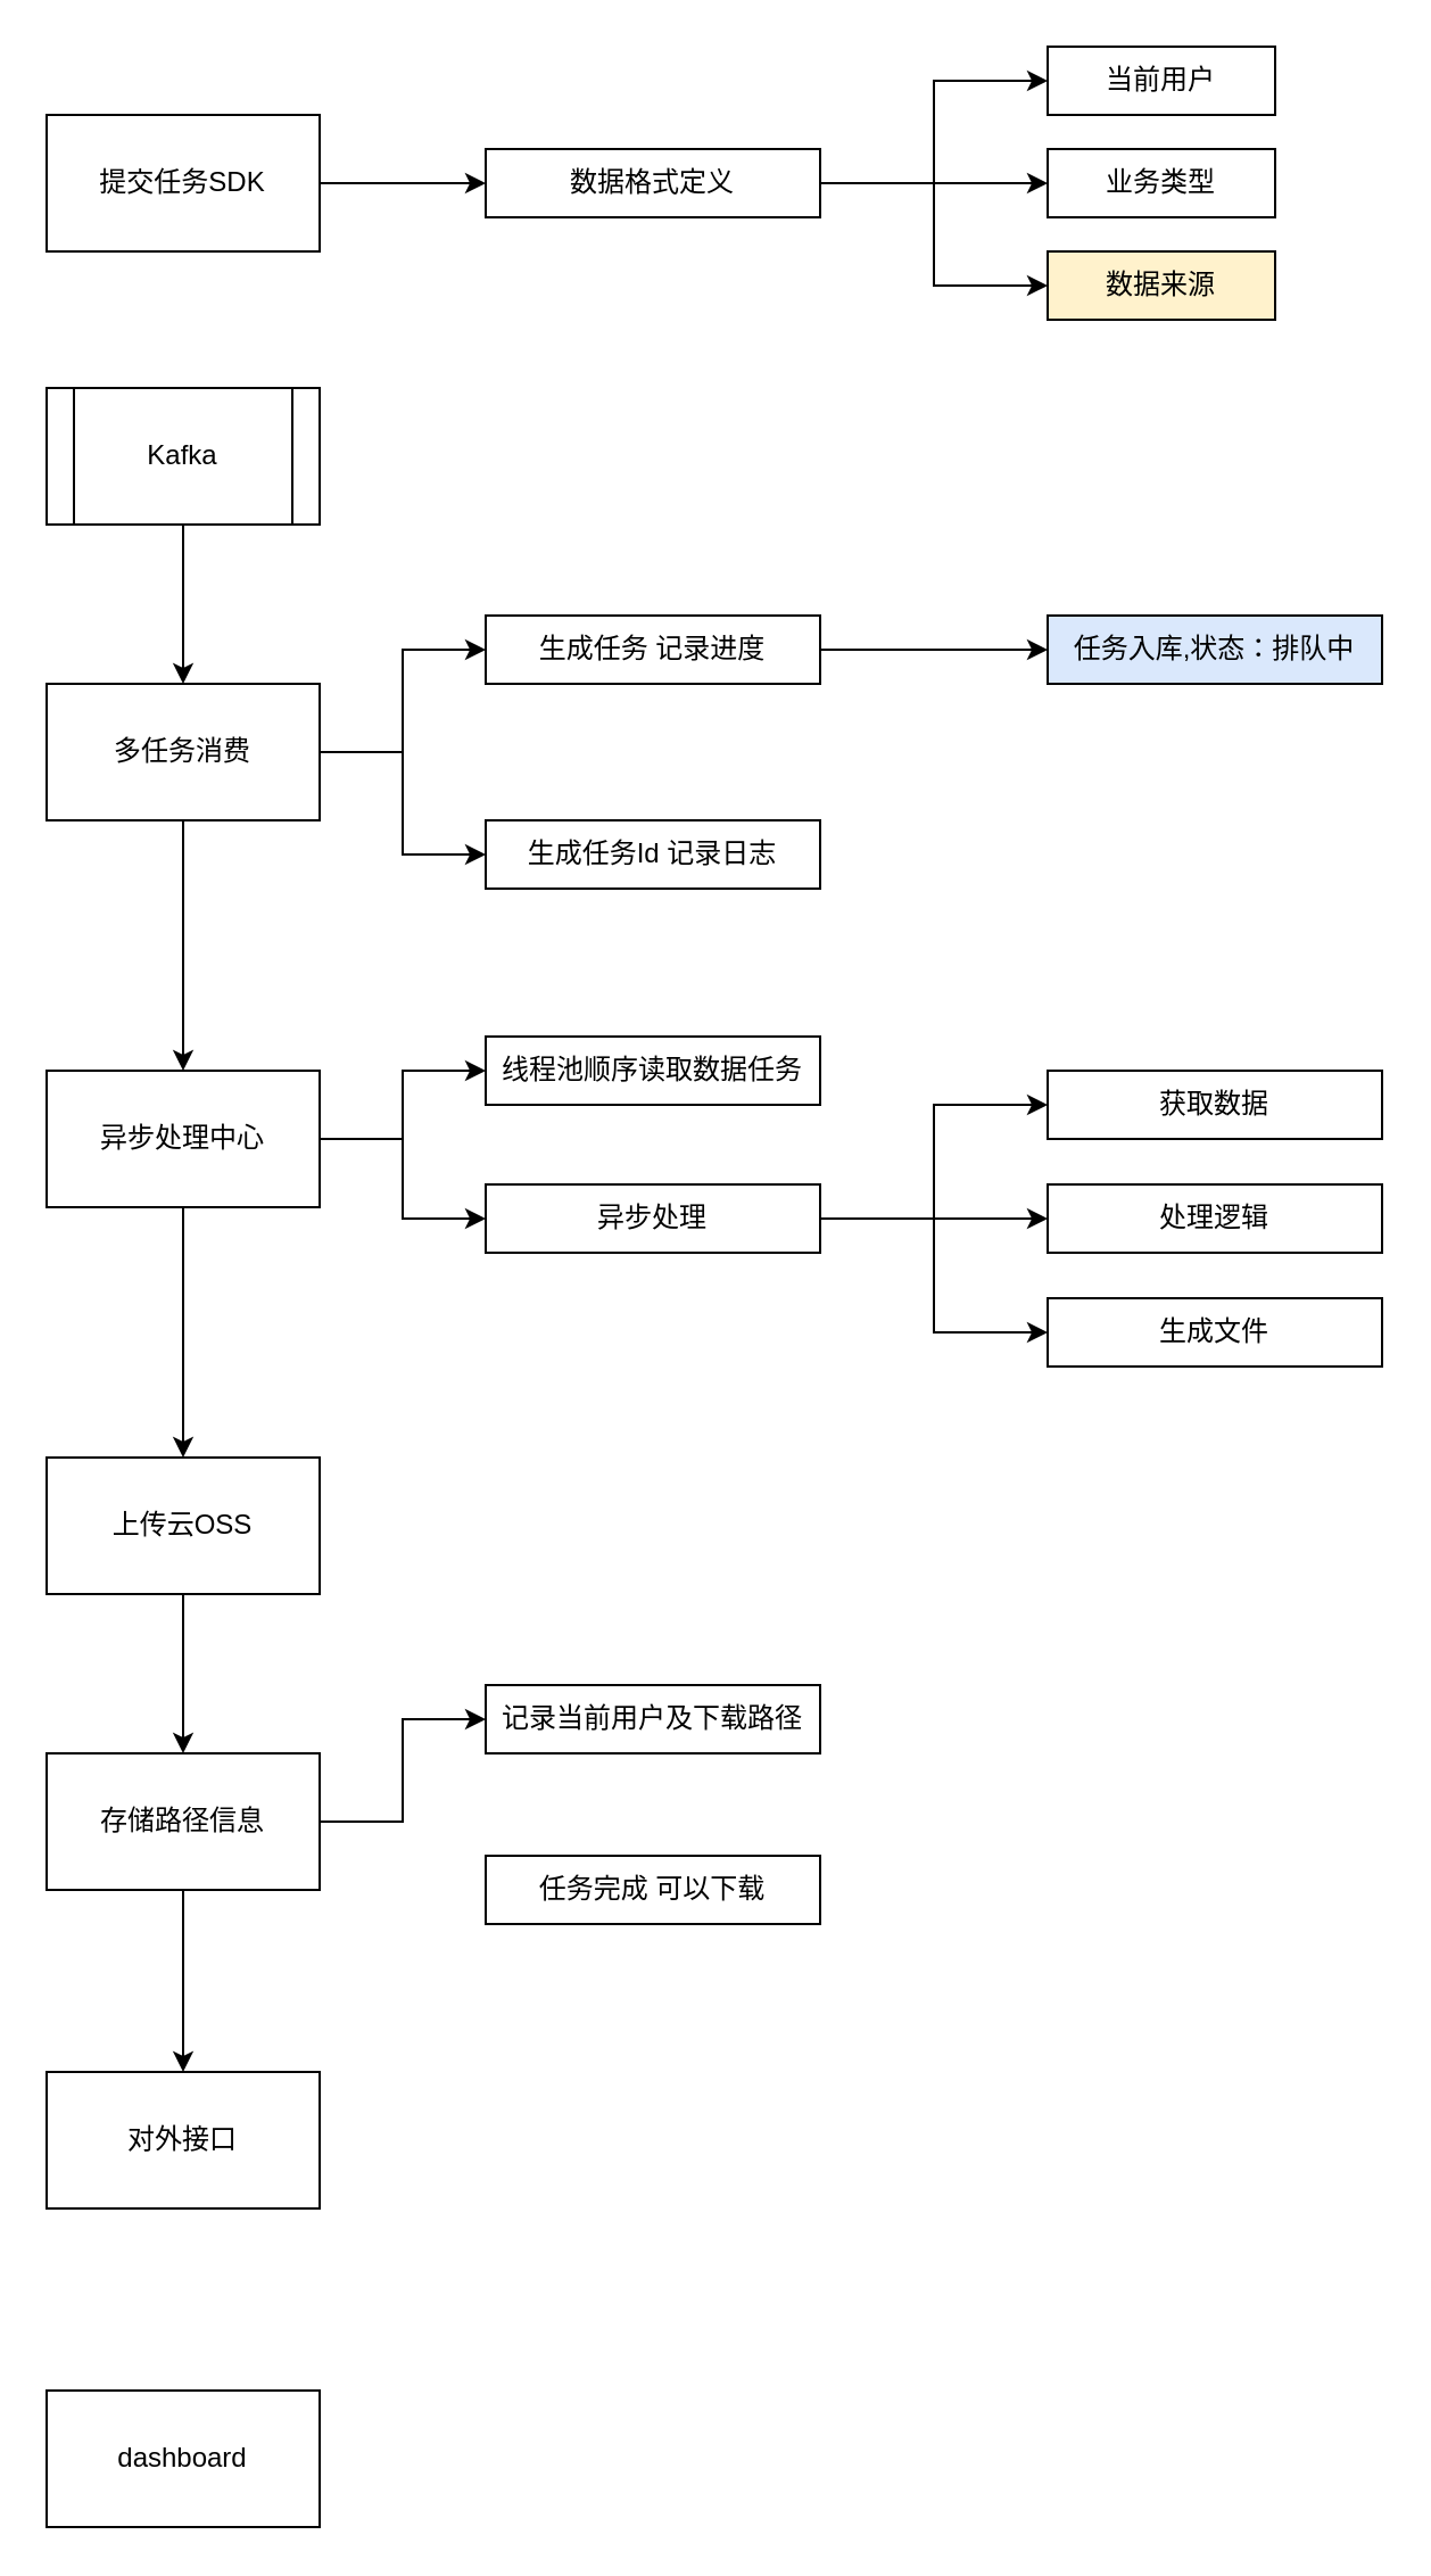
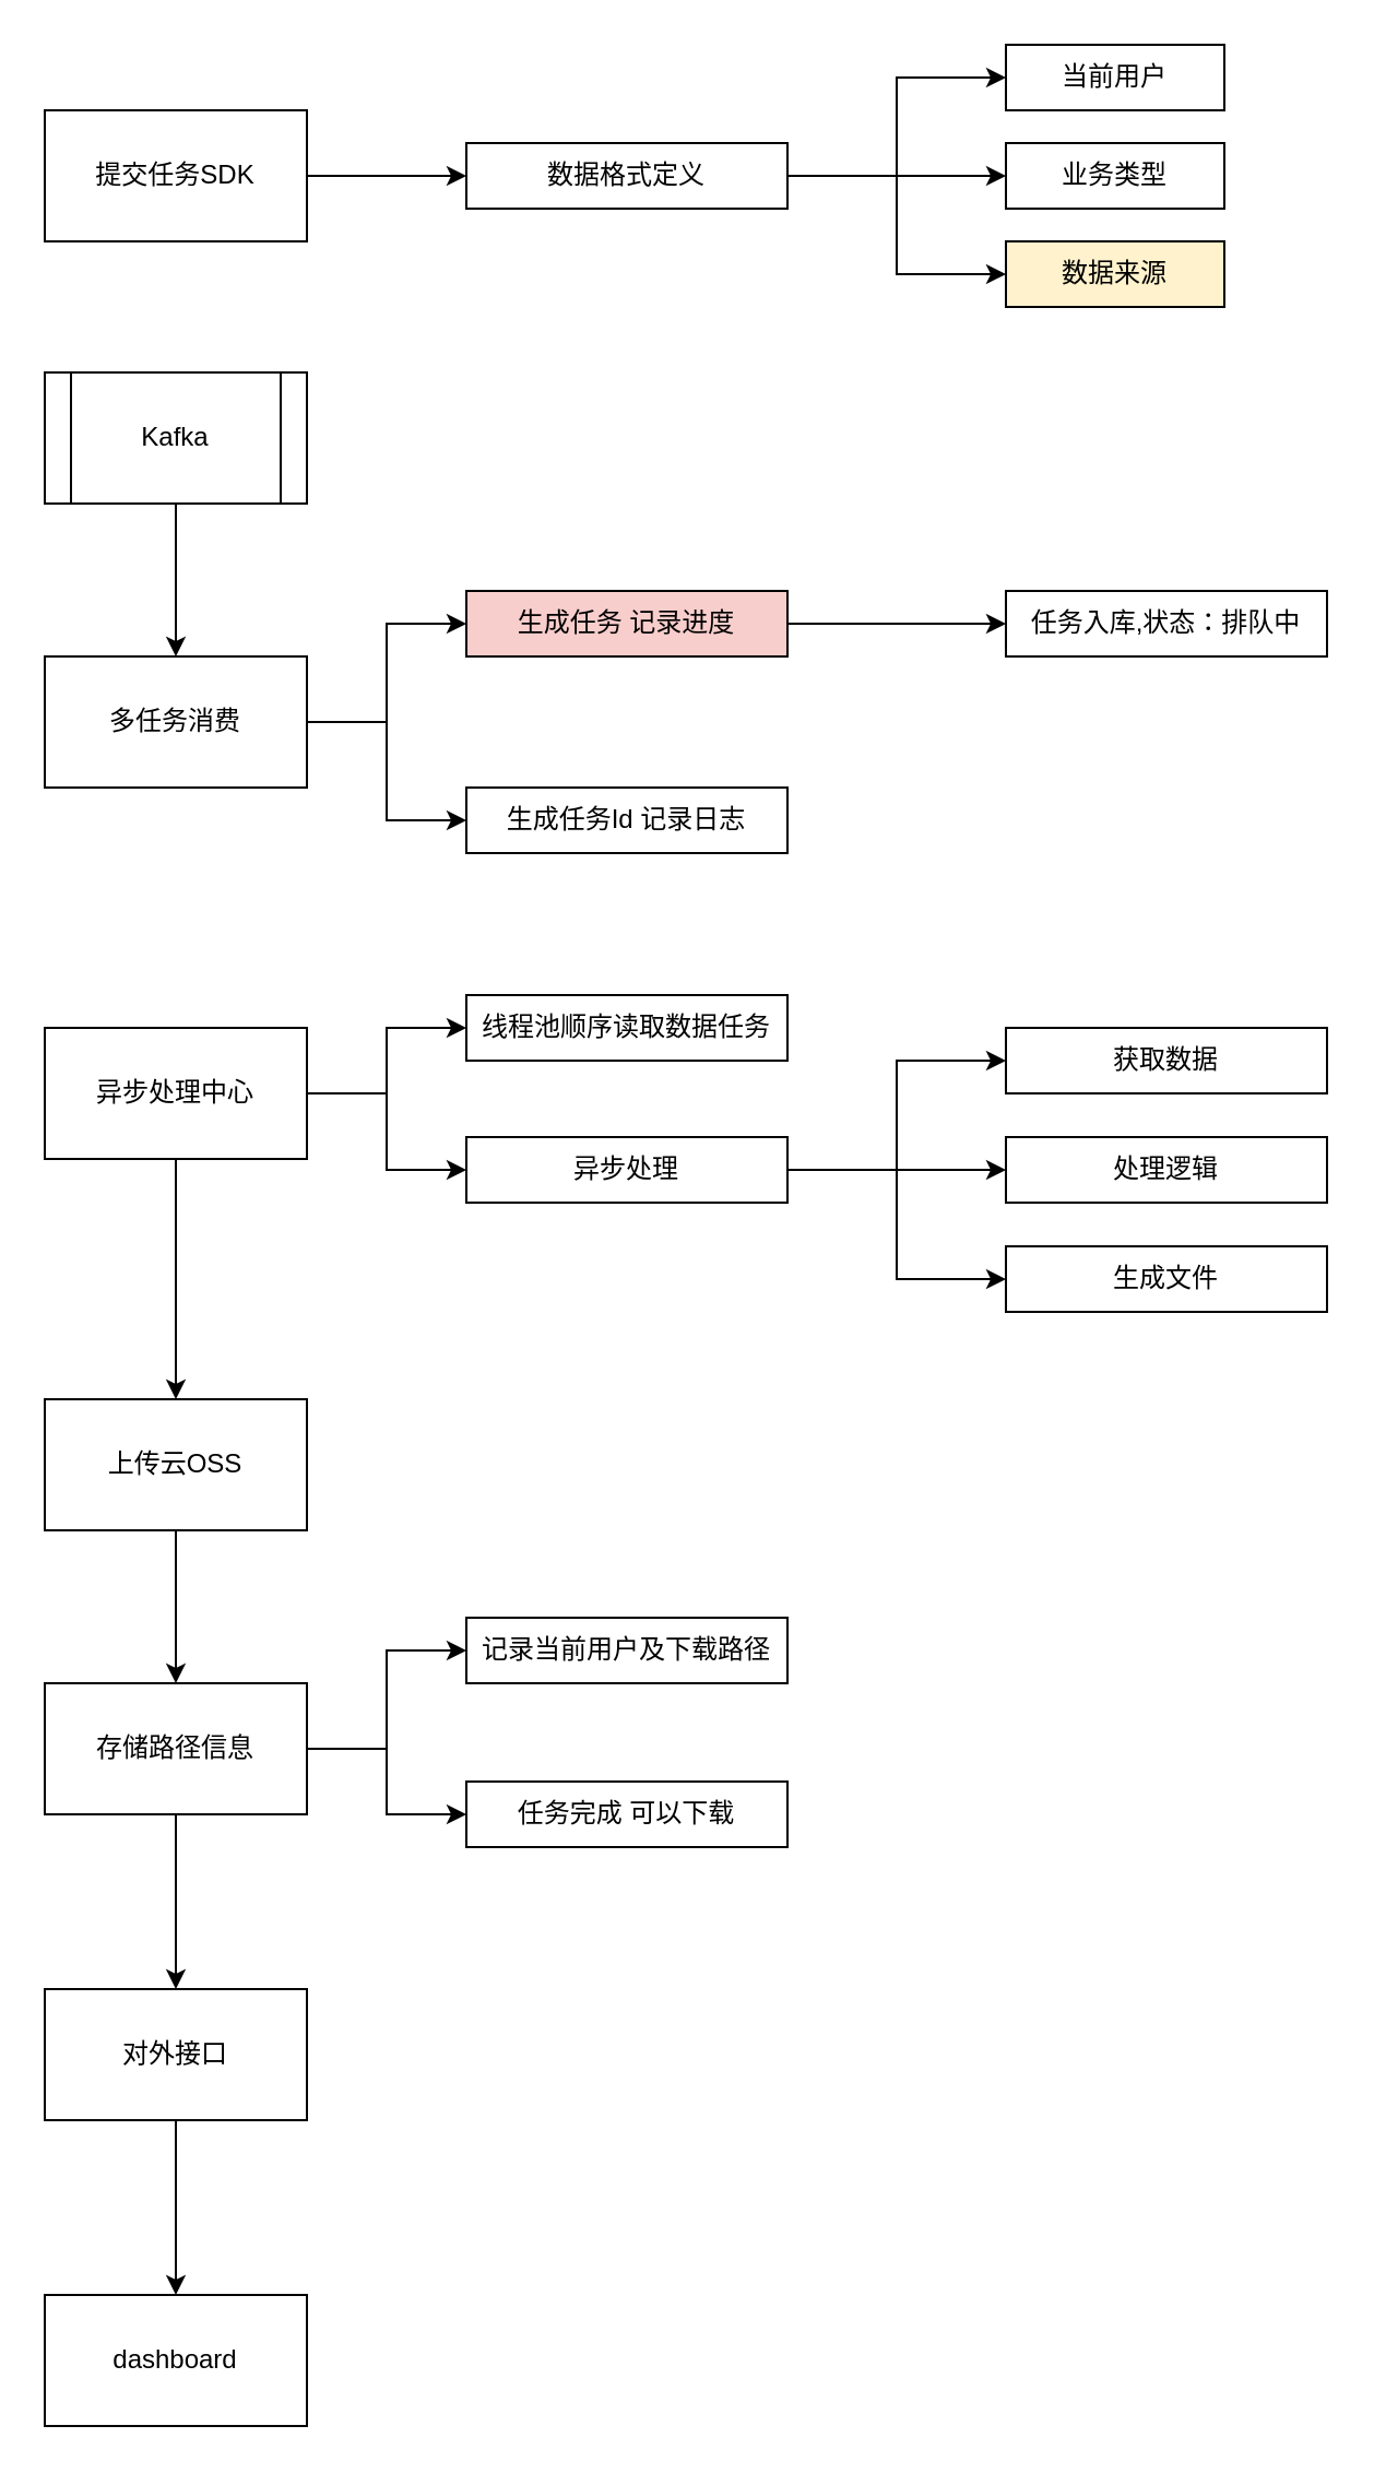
- <mxCell id="36" value="生成任务 记录进度" style="rounded=0;whiteSpace=wrap;html=1;" parent="1" vertex="1"><mxGeometry x="213" y="270" width="147" height="30" as="geometry" /></mxCell>
+ <mxCell id="36" value="生成任务 记录进度" style="rounded=0;whiteSpace=wrap;html=1;fillColor=#f8cecc;" parent="1" vertex="1"><mxGeometry x="213" y="270" width="147" height="30" as="geometry" /></mxCell>
- <mxCell id="37" value="任务入库,状态：排队中" style="rounded=0;whiteSpace=wrap;html=1;fillColor=#dae8fc;" parent="1" vertex="1"><mxGeometry x="460" y="270" width="147" height="30" as="geometry" /></mxCell>
+ <mxCell id="37" value="任务入库,状态：排队中" style="rounded=0;whiteSpace=wrap;html=1;" parent="1" vertex="1"><mxGeometry x="460" y="270" width="147" height="30" as="geometry" /></mxCell>
- <mxCell id="2" style="edgeStyle=orthogonalEdgeStyle;rounded=0;orthogonalLoop=1;jettySize=auto;html=1;entryX=0.5;entryY=0;entryDx=0;entryDy=0;" parent="1" source="5" target="18" edge="1"><mxGeometry relative="1" as="geometry" /></mxCell>
+ <mxCell id="27" style="edgeStyle=orthogonalEdgeStyle;rounded=0;orthogonalLoop=1;jettySize=auto;html=1;entryX=0;entryY=0.5;entryDx=0;entryDy=0;" parent="1" source="29" target="38" edge="1"><mxGeometry relative="1" as="geometry" /></mxCell>
+ <mxCell id="30" value="" style="edgeStyle=orthogonalEdgeStyle;rounded=0;orthogonalLoop=1;jettySize=auto;html=1;" parent="1" source="31" target="32" edge="1"><mxGeometry relative="1" as="geometry" /></mxCell>
